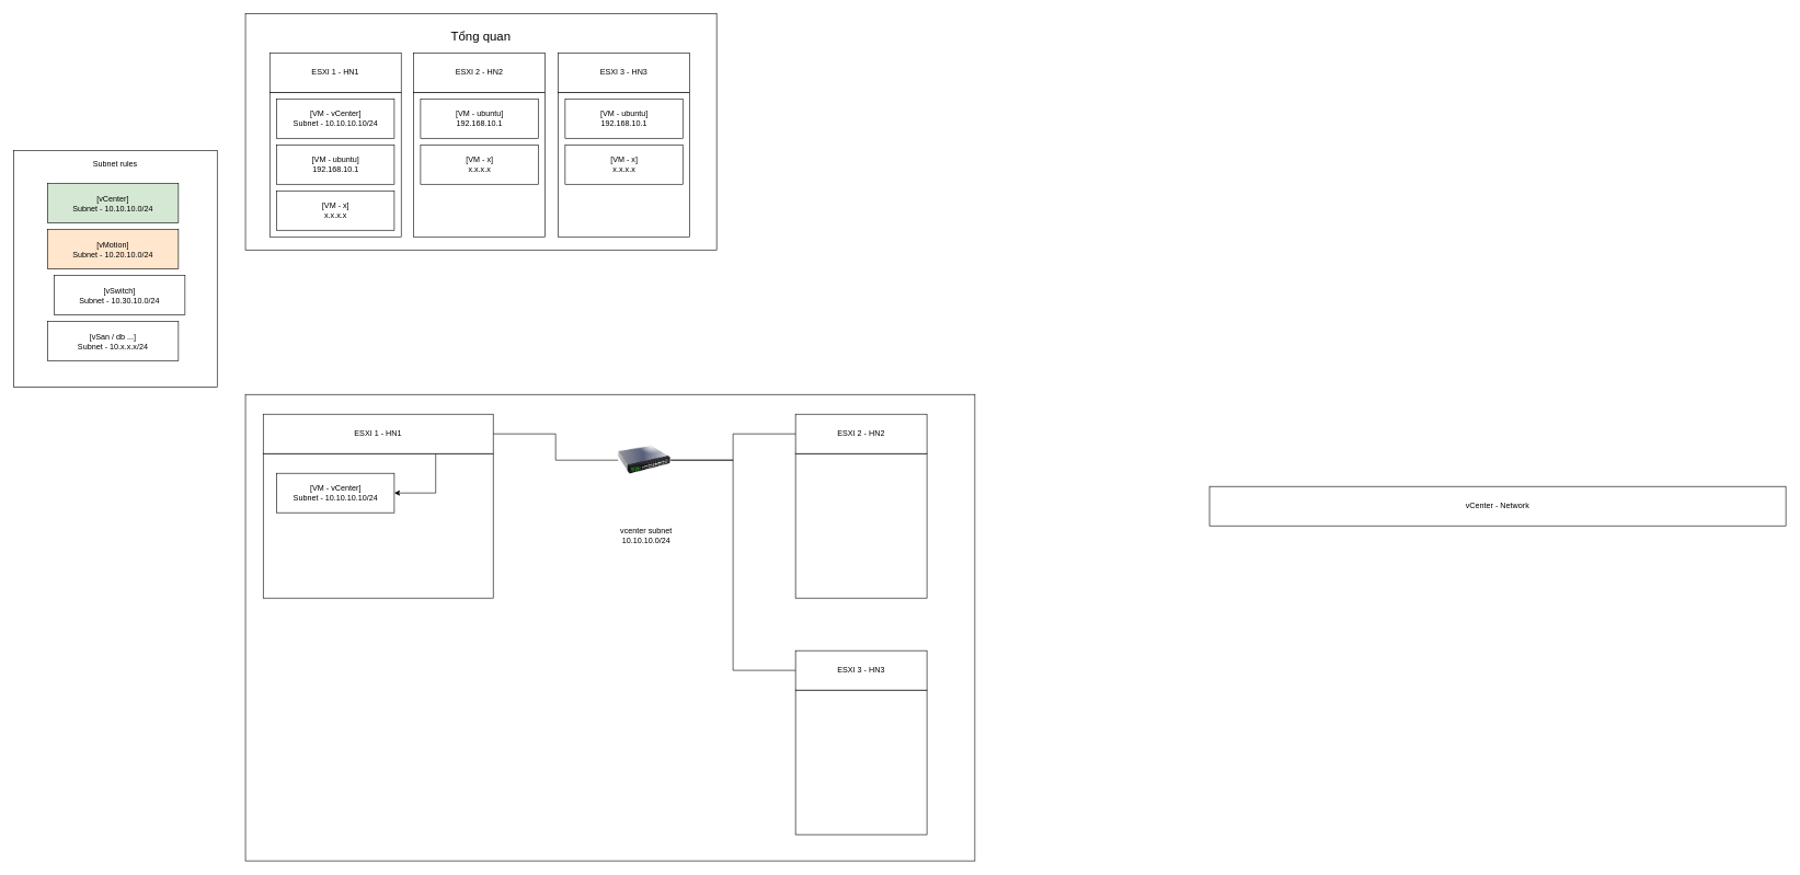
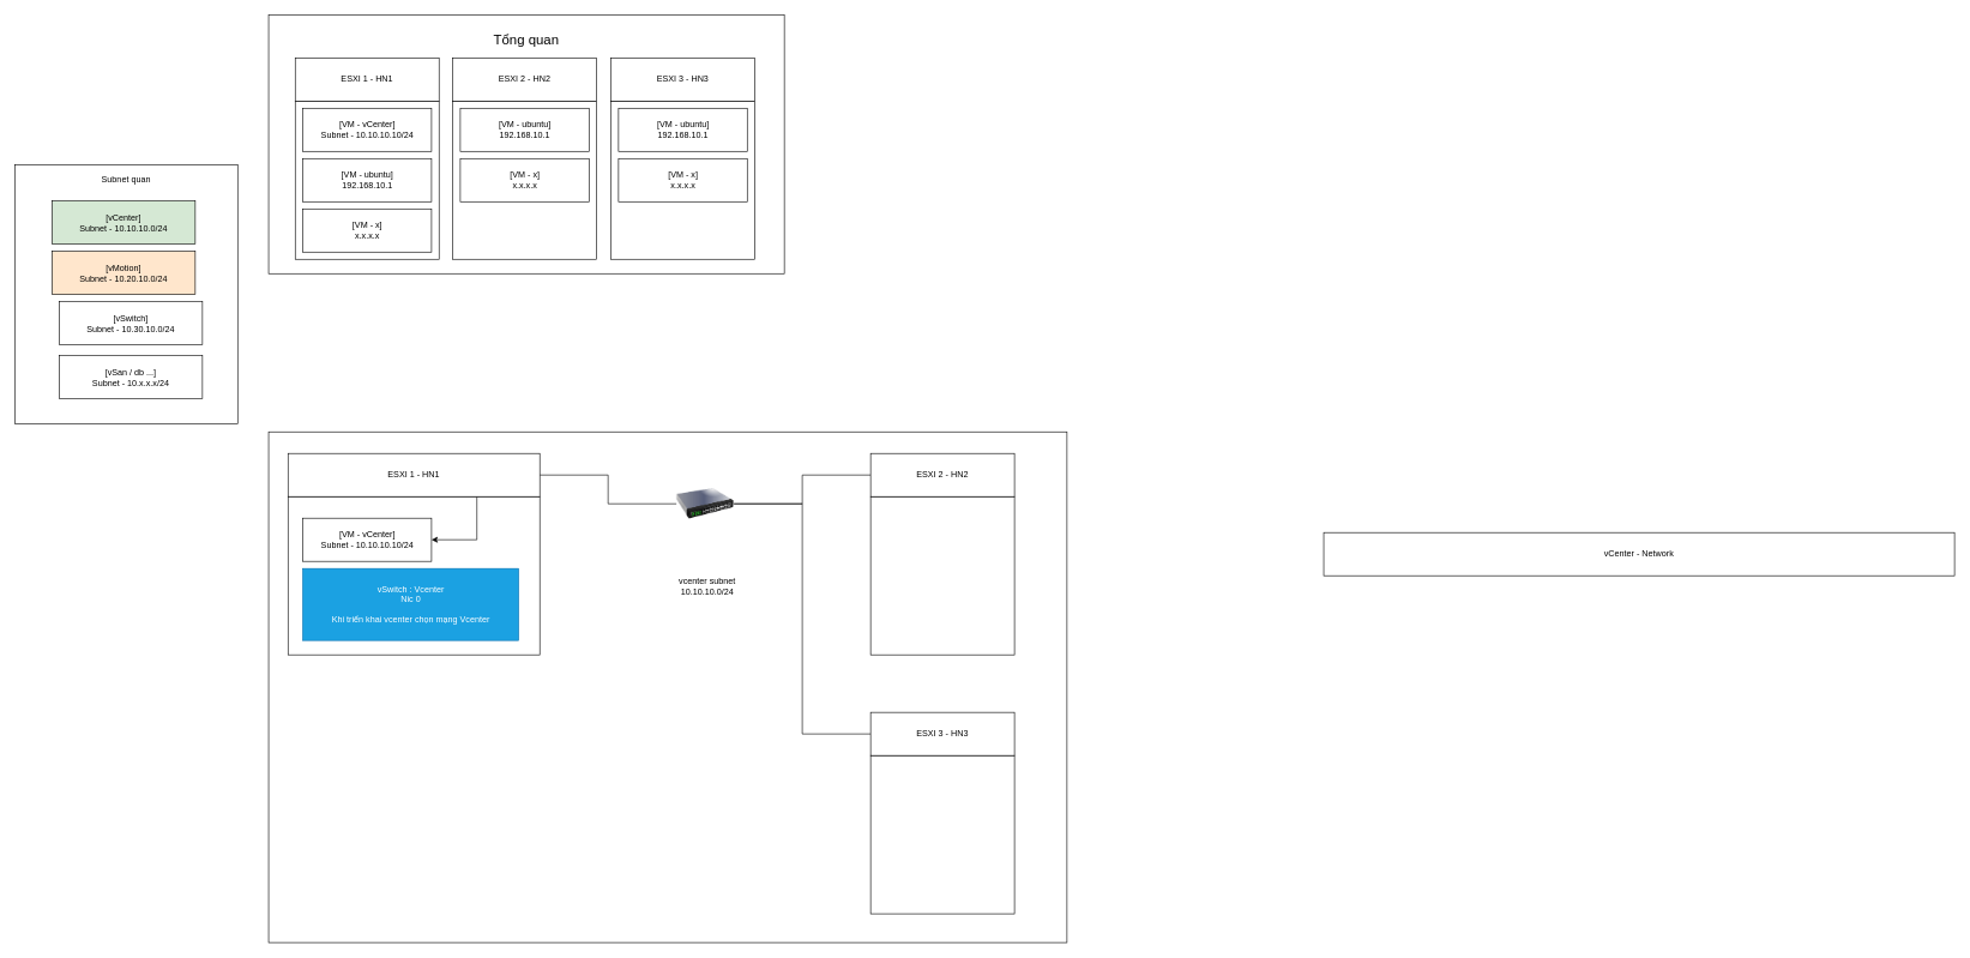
- <mxCell id="22" value="Subnet rules" style="text;html=1;whiteSpace=wrap;strokeColor=none;fillColor=none;align=center;verticalAlign=middle;rounded=0;" vertex="1" parent="16"><mxGeometry x="105" y="5" width="100" height="30" as="geometry" /></mxCell>
+ <mxCell id="22" value="Subnet quan" style="text;html=1;whiteSpace=wrap;strokeColor=none;fillColor=none;align=center;verticalAlign=middle;rounded=0;" vertex="1" parent="16"><mxGeometry x="105" y="5" width="100" height="30" as="geometry" /></mxCell>
- <mxCell id="21" value="[vSan / db ...]&lt;br&gt;Subnet - 10.x.x.x/24" style="rounded=0;whiteSpace=wrap;html=1;" vertex="1" parent="16"><mxGeometry x="52" y="260" width="199" height="60" as="geometry" /></mxCell>
+ <mxCell id="21" value="[vSan / db ...]&lt;br&gt;Subnet - 10.x.x.x/24" style="rounded=0;whiteSpace=wrap;html=1;" vertex="1" parent="16"><mxGeometry x="62" y="265" width="199" height="60" as="geometry" /></mxCell>
+ <mxCell id="39" value="vSwitch : Vcenter&lt;div&gt;Nic 0&lt;/div&gt;&lt;div&gt;&lt;br&gt;&lt;/div&gt;&lt;div&gt;Khi triển khai vcenter chọn mạng Vcenter&lt;/div&gt;" style="text;html=1;whiteSpace=wrap;strokeColor=#006EAF;fillColor=#1ba1e2;align=center;verticalAlign=middle;rounded=0;fontColor=#ffffff;" vertex="1" parent="1"><mxGeometry x="420.5" y="790" width="300" height="100" as="geometry" /></mxCell>
